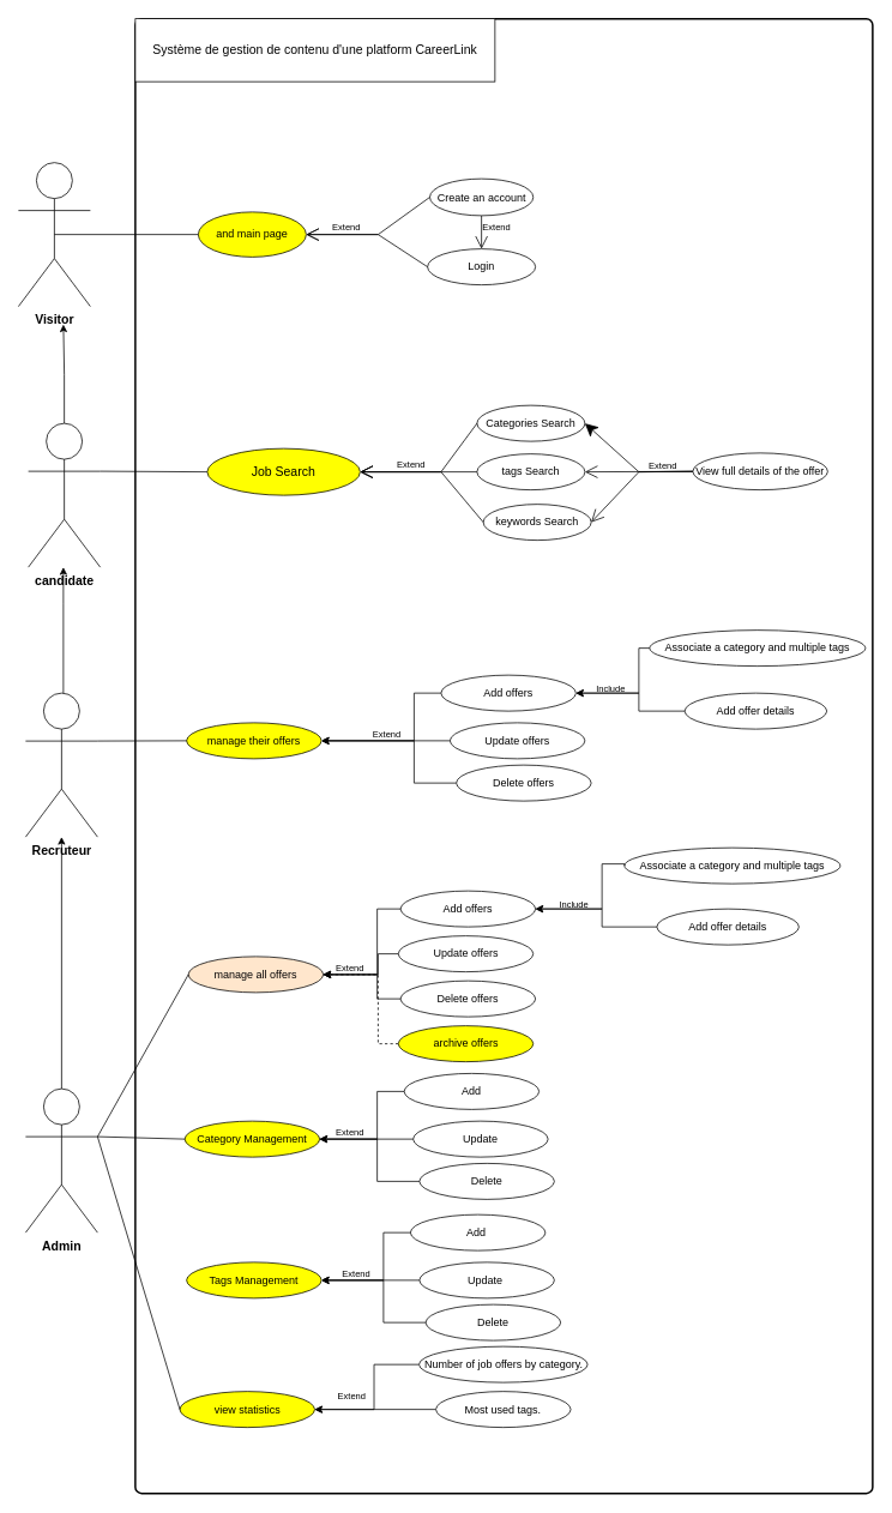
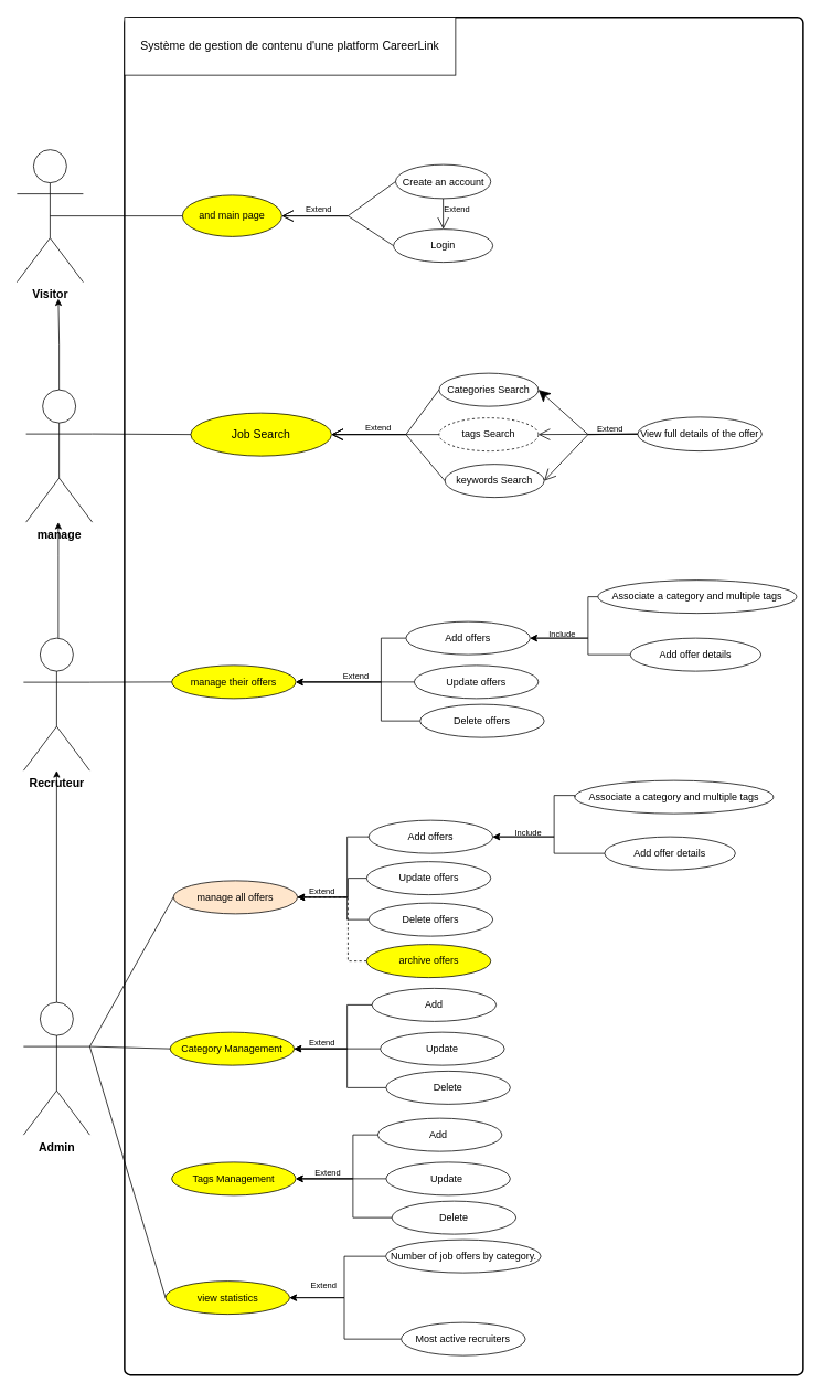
- <mxCell id="21" value="tags Search" style="ellipse;whiteSpace=wrap;html=1;align=center;newEdgeStyle={&quot;edgeStyle&quot;:&quot;entityRelationEdgeStyle&quot;,&quot;startArrow&quot;:&quot;none&quot;,&quot;endArrow&quot;:&quot;none&quot;,&quot;segment&quot;:10,&quot;curved&quot;:1,&quot;sourcePerimeterSpacing&quot;:0,&quot;targetPerimeterSpacing&quot;:0};treeFolding=1;treeMoving=1;" parent="1" vertex="1"><mxGeometry x="530" y="504" width="120" height="40" as="geometry" /></mxCell>
+ <mxCell id="21" value="tags Search" style="ellipse;whiteSpace=wrap;html=1;align=center;newEdgeStyle={&quot;edgeStyle&quot;:&quot;entityRelationEdgeStyle&quot;,&quot;startArrow&quot;:&quot;none&quot;,&quot;endArrow&quot;:&quot;none&quot;,&quot;segment&quot;:10,&quot;curved&quot;:1,&quot;sourcePerimeterSpacing&quot;:0,&quot;targetPerimeterSpacing&quot;:0};treeFolding=1;treeMoving=1;dashed=1;" parent="1" vertex="1"><mxGeometry x="530" y="504" width="120" height="40" as="geometry" /></mxCell>
- <mxCell id="13" value="&lt;b&gt;&lt;font style=&quot;font-size: 14px;&quot;&gt;candidate&lt;/font&gt;&lt;/b&gt;" style="shape=umlActor;verticalLabelPosition=bottom;verticalAlign=top;html=1;" parent="1" vertex="1"><mxGeometry x="31" y="470" width="80" height="160" as="geometry" /></mxCell>
+ <mxCell id="13" value="&lt;b&gt;&lt;font style=&quot;font-size: 14px;&quot;&gt;manage&lt;/font&gt;&lt;/b&gt;" style="shape=umlActor;verticalLabelPosition=bottom;verticalAlign=top;html=1;" parent="1" vertex="1"><mxGeometry x="31" y="470" width="80" height="160" as="geometry" /></mxCell>
- <mxCell id="68" style="edgeStyle=orthogonalEdgeStyle;rounded=0;orthogonalLoop=1;jettySize=auto;html=1;entryX=1;entryY=0.5;entryDx=0;entryDy=0;" edge="1" parent="1" source="69" target="64"><mxGeometry relative="1" as="geometry" /></mxCell>
- <mxCell id="69" value="Most used tags." style="ellipse;whiteSpace=wrap;html=1;align=center;" vertex="1" parent="1"><mxGeometry x="484.25" y="1546.67" width="150" height="40" as="geometry" /></mxCell>
+ <mxCell id="70" style="edgeStyle=orthogonalEdgeStyle;rounded=0;orthogonalLoop=1;jettySize=auto;html=1;entryX=1;entryY=0.5;entryDx=0;entryDy=0;" edge="1" parent="1" source="71" target="64"><mxGeometry relative="1" as="geometry"><Array as="points"><mxPoint x="415.5" y="1616.67" /><mxPoint x="415.5" y="1566.67" /></Array></mxGeometry></mxCell>
+ <mxCell id="71" value="Most active recruiters" style="ellipse;whiteSpace=wrap;html=1;align=center;" vertex="1" parent="1"><mxGeometry x="484.25" y="1596.67" width="150" height="40" as="geometry" /></mxCell>
